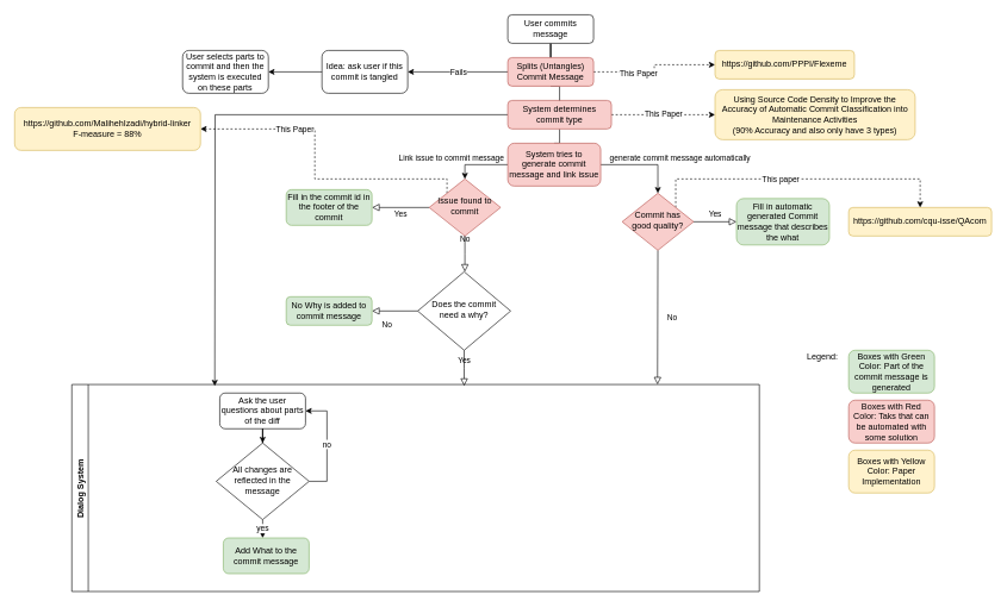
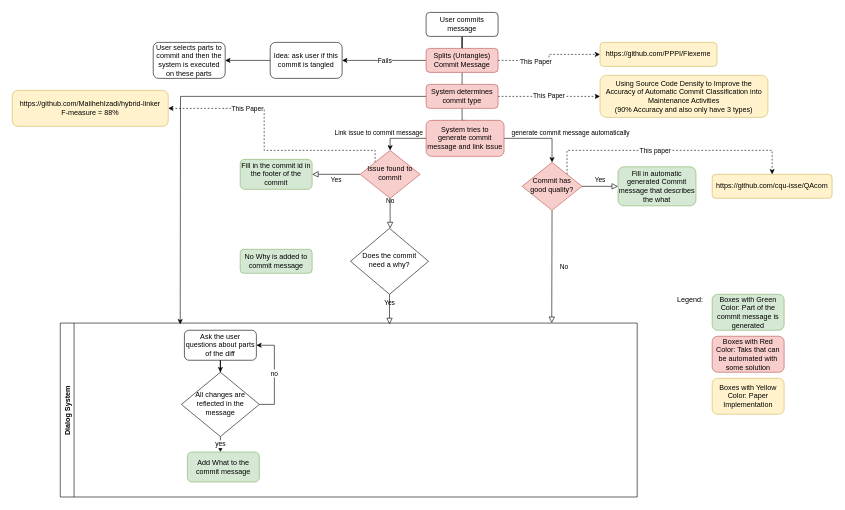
- <mxCell id="13" value="System determines commit type" style="rounded=1;whiteSpace=wrap;html=1;fontSize=12;glass=0;strokeWidth=1;shadow=0;fillColor=#f8cecc;strokeColor=#b85450;" parent="1" vertex="1"><mxGeometry x="710" y="140" width="145" height="40" as="geometry" /></mxCell>
+ <mxCell id="13" value="System determines commit type" style="rounded=1;whiteSpace=wrap;html=1;fontSize=12;glass=0;strokeWidth=1;shadow=0;fillColor=#f8cecc;strokeColor=#b85450;" parent="1" vertex="1"><mxGeometry x="710" y="140" width="120" height="40" as="geometry" /></mxCell>
- <mxCell id="25" value="No" style="rounded=0;html=1;jettySize=auto;orthogonalLoop=1;fontSize=11;endArrow=block;endFill=0;endSize=8;strokeWidth=1;shadow=0;labelBackgroundColor=none;edgeStyle=orthogonalEdgeStyle;" parent="1" source="27" target="28" edge="1"><mxGeometry x="0.333" y="20" relative="1" as="geometry"><mxPoint as="offset" /></mxGeometry></mxCell>
